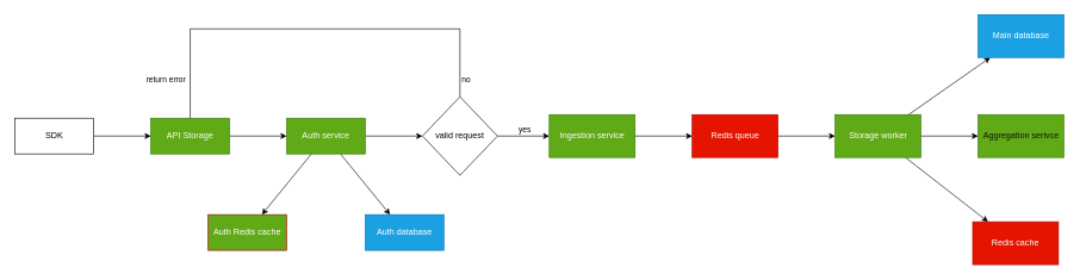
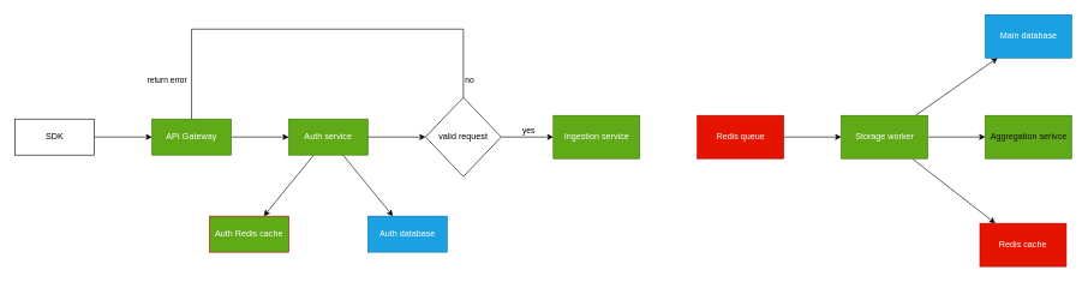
- <mxCell id="5" value="API Storage" style="html=1;whiteSpace=wrap;fillColor=#60a917;fontColor=#ffffff;strokeColor=#2D7600;" parent="1" vertex="1"><mxGeometry x="210" y="165" width="110" height="50" as="geometry" /></mxCell>
+ <mxCell id="5" value="API Gateway" style="html=1;whiteSpace=wrap;fillColor=#60a917;fontColor=#ffffff;strokeColor=#2D7600;" parent="1" vertex="1"><mxGeometry x="210" y="165" width="110" height="50" as="geometry" /></mxCell>
- <mxCell id="16" value="" style="edgeStyle=orthogonalEdgeStyle;rounded=0;orthogonalLoop=1;jettySize=auto;html=1;" parent="1" source="17" target="19" edge="1"><mxGeometry relative="1" as="geometry" /></mxCell>
